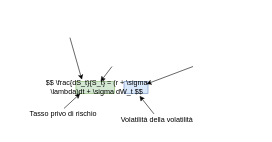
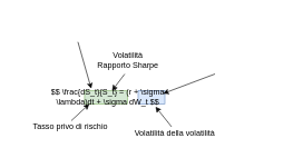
+ <mxCell id="9" value="Volatilità&lt;br&gt;Rapporto Sharpe" style="text;html=1;align=center;verticalAlign=middle;whiteSpace=wrap;rounded=0;" vertex="1" parent="2"><mxGeometry x="121" y="50" width="100" height="40" as="geometry" /></mxCell>
